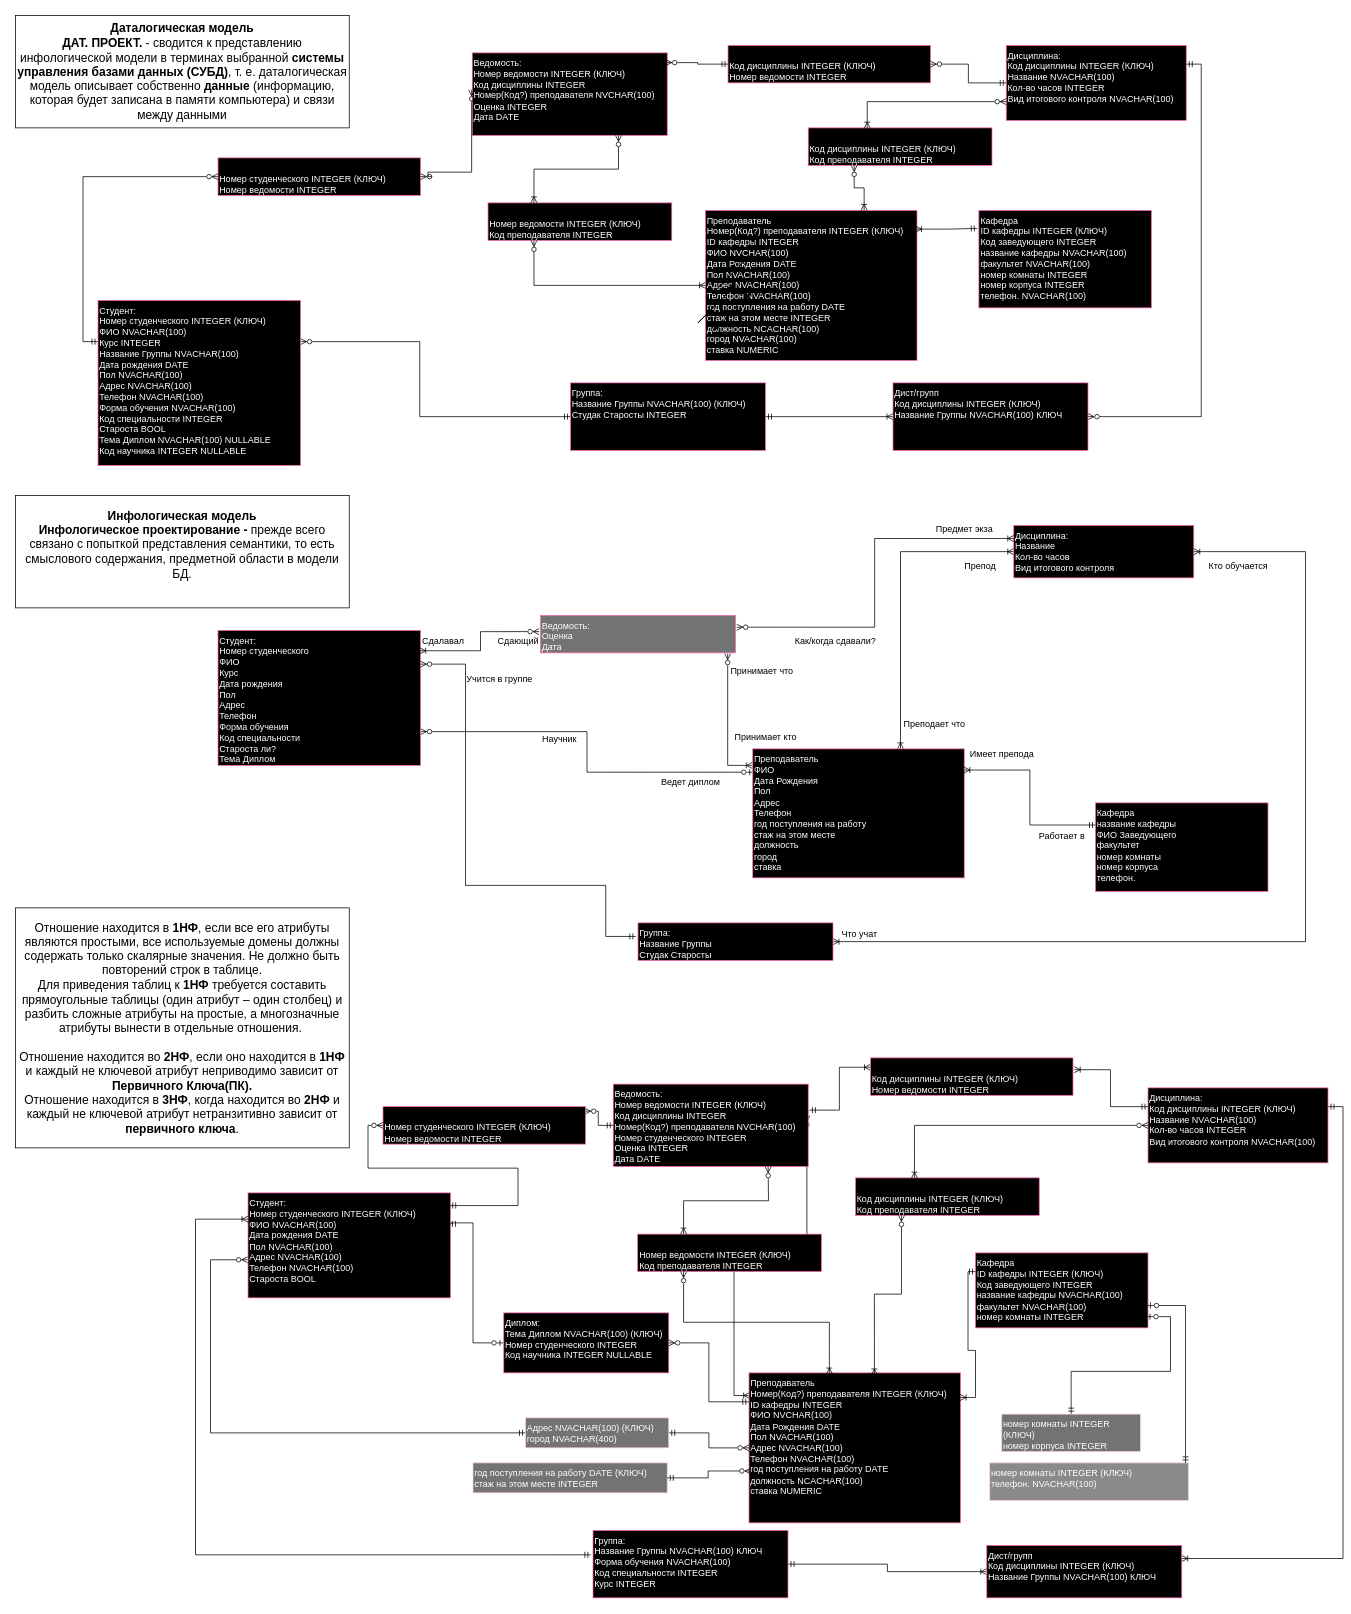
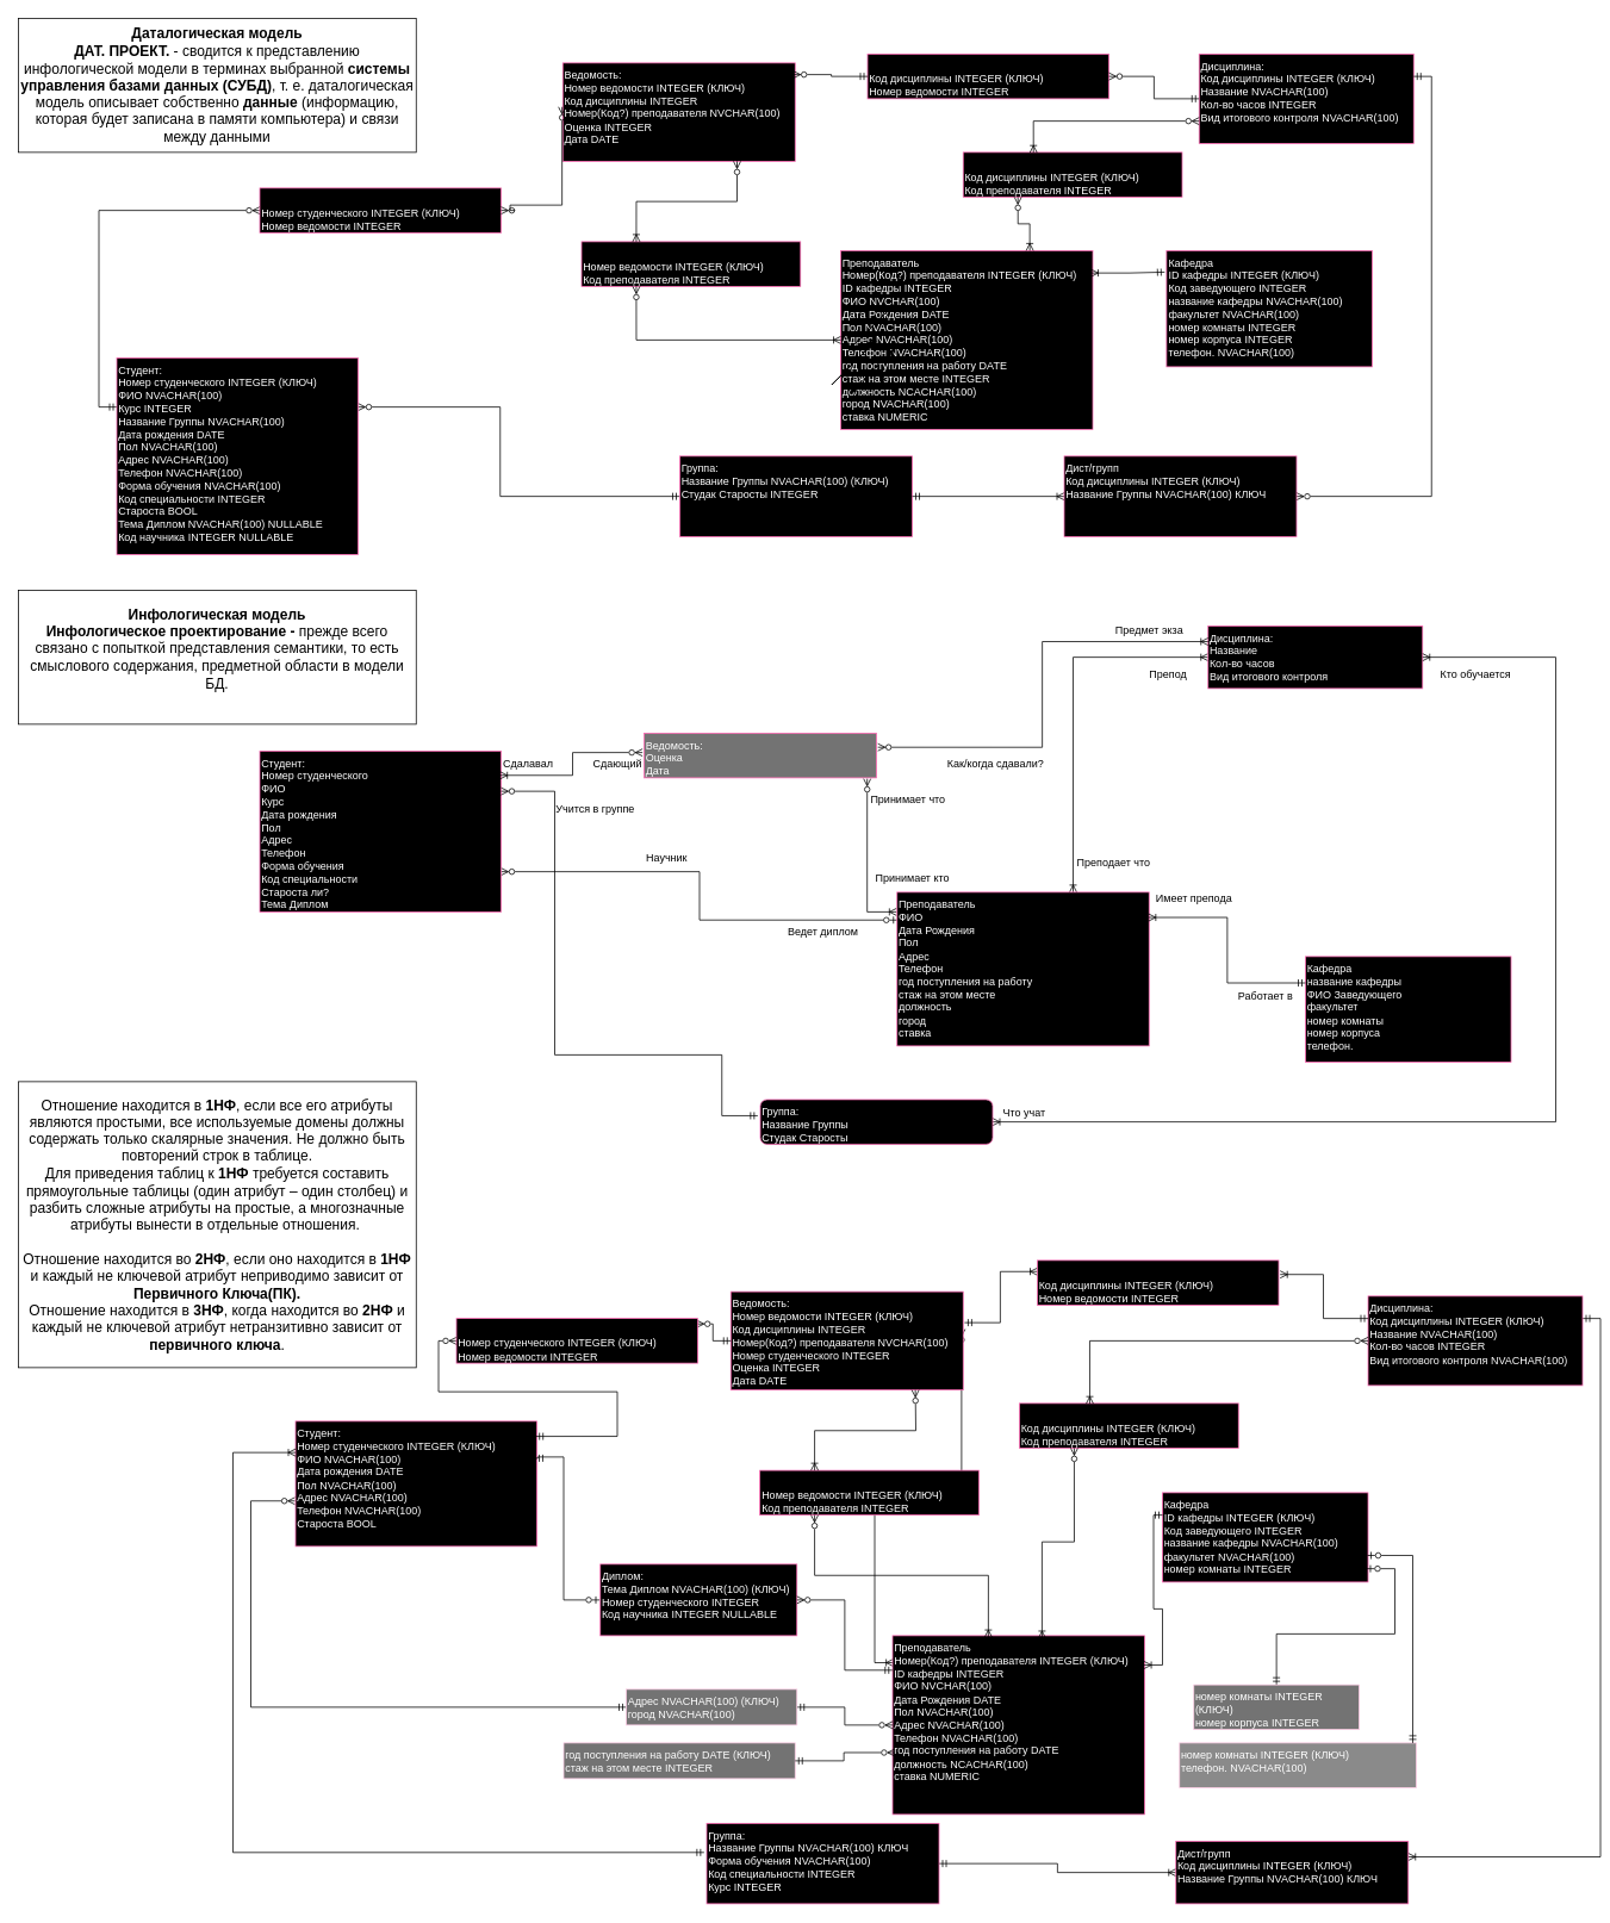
- <mxCell id="34" value="Научник" style="text;html=1;align=center;verticalAlign=middle;resizable=0;points=[];autosize=1;strokeColor=none;fillColor=none;strokeWidth=1;" vertex="1" parent="1"><mxGeometry x="710" y="970" width="70" height="30" as="geometry" /></mxCell>
+ <mxCell id="34" value="Научник" style="text;html=1;align=center;verticalAlign=middle;resizable=0;points=[];autosize=1;strokeColor=none;fillColor=none;strokeWidth=1;" vertex="1" parent="1"><mxGeometry x="710" y="945" width="70" height="30" as="geometry" /></mxCell>
- <mxCell id="28" value="&lt;font&gt;Группа:&lt;br&gt;Название Группы &lt;br&gt;Студак Старосты&amp;nbsp;&lt;br&gt;&lt;/font&gt;" style="rounded=0;whiteSpace=wrap;html=1;fillColor=#000000;strokeColor=#FF66B3;align=left;verticalAlign=top;fontColor=#FFFFFF;strokeWidth=1;" vertex="1" parent="1"><mxGeometry x="850" y="1230" width="260" height="50" as="geometry" /></mxCell>
+ <mxCell id="28" value="&lt;font&gt;Группа:&lt;br&gt;Название Группы &lt;br&gt;Студак Старосты&amp;nbsp;&lt;br&gt;&lt;/font&gt;" style="whiteSpace=wrap;html=1;fillColor=#000000;strokeColor=#FF66B3;align=left;verticalAlign=top;fontColor=#FFFFFF;strokeWidth=1;rounded=1;" vertex="1" parent="1"><mxGeometry x="850" y="1230" width="260" height="50" as="geometry" /></mxCell>
- <mxCell id="66" value="Адрес NVACHAR(100) (КЛЮЧ)&lt;br style=&quot;border-color: var(--border-color);&quot;&gt;город NVACHAR(400)&lt;div&gt;&lt;br&gt;&lt;/div&gt;" style="rounded=0;whiteSpace=wrap;html=1;fillColor=#737373;strokeColor=#FFCCE6;align=left;verticalAlign=top;fontColor=#FFFFFF;labelBackgroundColor=none;strokeWidth=1;fillStyle=auto;gradientColor=none;" vertex="1" parent="1"><mxGeometry x="700" y="1890" width="191" height="40" as="geometry" /></mxCell>
+ <mxCell id="66" value="Адрес NVACHAR(100) (КЛЮЧ)&lt;br style=&quot;border-color: var(--border-color);&quot;&gt;город NVACHAR(100)&lt;div&gt;&lt;br&gt;&lt;/div&gt;" style="rounded=0;whiteSpace=wrap;html=1;fillColor=#737373;strokeColor=#FFCCE6;align=left;verticalAlign=top;fontColor=#FFFFFF;labelBackgroundColor=none;strokeWidth=1;fillStyle=auto;gradientColor=none;" vertex="1" parent="1"><mxGeometry x="700" y="1890" width="191" height="40" as="geometry" /></mxCell>
